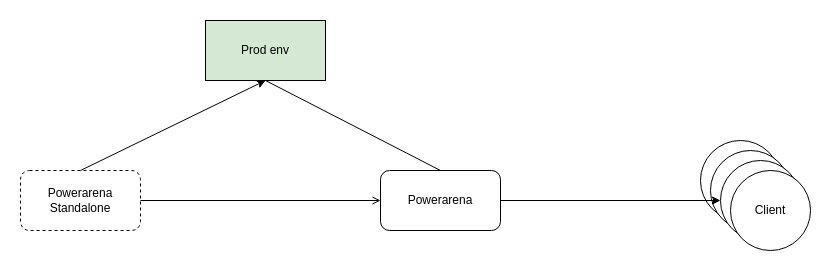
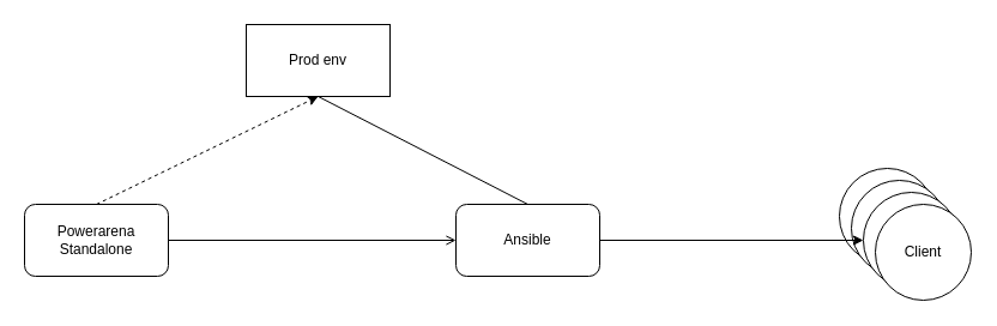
- <mxCell id="6" value="Prod env" style="rounded=0;whiteSpace=wrap;html=1;fillColor=#d5e8d4;" vertex="1" parent="1"><mxGeometry x="205" y="20" width="120" height="60" as="geometry" /></mxCell>
+ <mxCell id="6" value="Prod env" style="rounded=0;whiteSpace=wrap;html=1;" vertex="1" parent="1"><mxGeometry x="205" y="20" width="120" height="60" as="geometry" /></mxCell>
- <mxCell id="5" value="" style="endArrow=classic;html=1;rounded=0;exitX=0.5;exitY=0;exitDx=0;exitDy=0;entryX=0.5;entryY=1;entryDx=0;entryDy=0;" edge="1" parent="1" source="2" target="6"><mxGeometry width="50" height="50" relative="1" as="geometry"><mxPoint x="180" y="200" as="sourcePoint" /><mxPoint x="380" y="50" as="targetPoint" /></mxGeometry></mxCell>
+ <mxCell id="5" value="" style="endArrow=classic;html=1;rounded=0;exitX=0.5;exitY=0;exitDx=0;exitDy=0;entryX=0.5;entryY=1;entryDx=0;entryDy=0;dashed=1;" edge="1" parent="1" source="2" target="6"><mxGeometry width="50" height="50" relative="1" as="geometry"><mxPoint x="180" y="200" as="sourcePoint" /><mxPoint x="380" y="50" as="targetPoint" /></mxGeometry></mxCell>
- <mxCell id="2" value="Powerarena Standalone" style="rounded=1;whiteSpace=wrap;html=1;dashed=1;" vertex="1" parent="1"><mxGeometry x="20" y="170" width="120" height="60" as="geometry" /></mxCell>
+ <mxCell id="2" value="Powerarena Standalone" style="rounded=1;whiteSpace=wrap;html=1;" vertex="1" parent="1"><mxGeometry x="20" y="170" width="120" height="60" as="geometry" /></mxCell>
- <mxCell id="3" value="Powerarena" style="rounded=1;whiteSpace=wrap;html=1;" vertex="1" parent="1"><mxGeometry x="380" y="170" width="120" height="60" as="geometry" /></mxCell>
+ <mxCell id="3" value="Ansible" style="rounded=1;whiteSpace=wrap;html=1;" vertex="1" parent="1"><mxGeometry x="380" y="170" width="120" height="60" as="geometry" /></mxCell>
